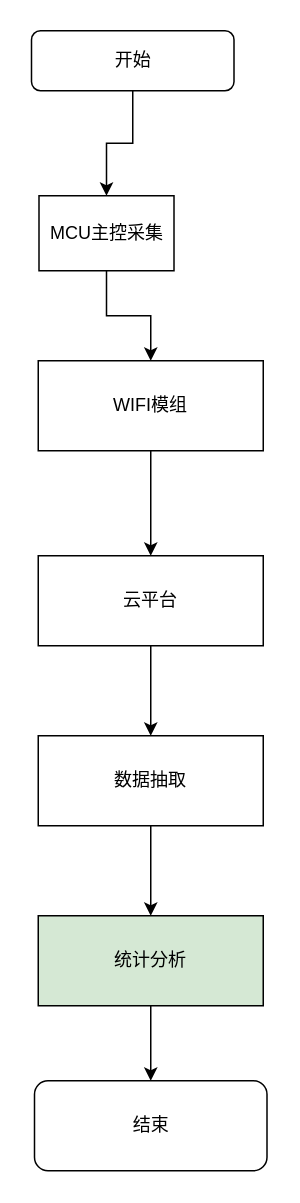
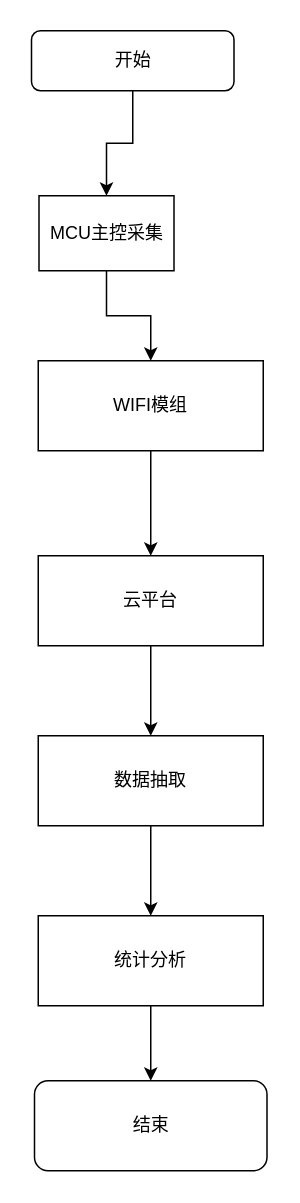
- <mxCell id="12" value="统计分析" style="rounded=0;whiteSpace=wrap;html=1;fillColor=#d5e8d4;" vertex="1" parent="1"><mxGeometry x="25" y="610" width="150" height="60" as="geometry" /></mxCell>
+ <mxCell id="12" value="统计分析" style="rounded=0;whiteSpace=wrap;html=1;" vertex="1" parent="1"><mxGeometry x="25" y="610" width="150" height="60" as="geometry" /></mxCell>
